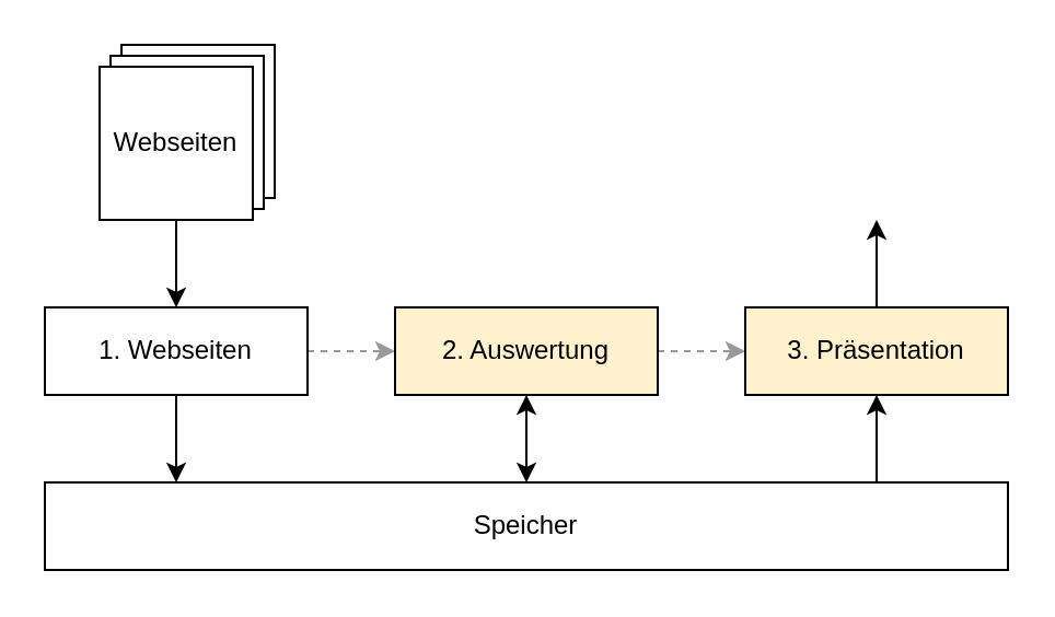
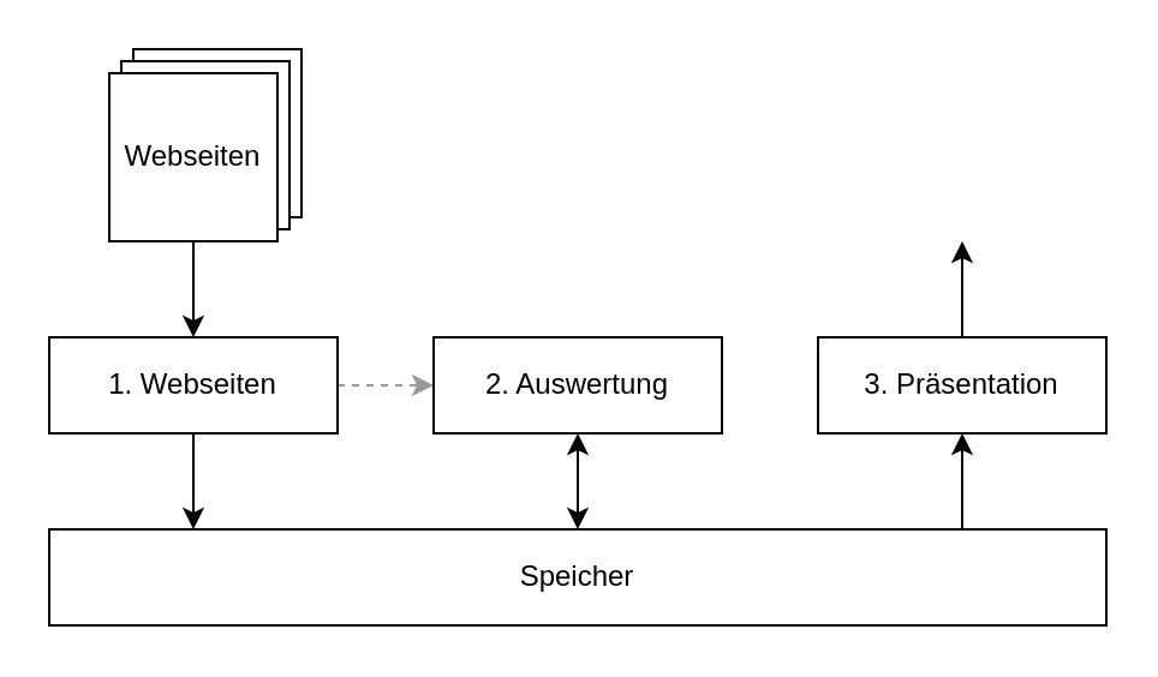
- <mxCell id="11" value="2. Auswertung" style="rounded=0;whiteSpace=wrap;html=1;fillColor=#fff2cc;" vertex="1" parent="1"><mxGeometry x="180" y="140" width="120" height="40" as="geometry" /></mxCell>
+ <mxCell id="11" value="2. Auswertung" style="rounded=0;whiteSpace=wrap;html=1;" vertex="1" parent="1"><mxGeometry x="180" y="140" width="120" height="40" as="geometry" /></mxCell>
- <mxCell id="10" style="edgeStyle=orthogonalEdgeStyle;rounded=0;orthogonalLoop=1;jettySize=auto;html=1;strokeColor=#999999;dashed=1;" edge="1" parent="1" source="11" target="14"><mxGeometry relative="1" as="geometry" /></mxCell>
- <mxCell id="14" value="3. Präsentation" style="rounded=0;whiteSpace=wrap;html=1;fillColor=#fff2cc;" vertex="1" parent="1"><mxGeometry x="340" y="140" width="120" height="40" as="geometry" /></mxCell>
+ <mxCell id="14" value="3. Präsentation" style="rounded=0;whiteSpace=wrap;html=1;" vertex="1" parent="1"><mxGeometry x="340" y="140" width="120" height="40" as="geometry" /></mxCell>
